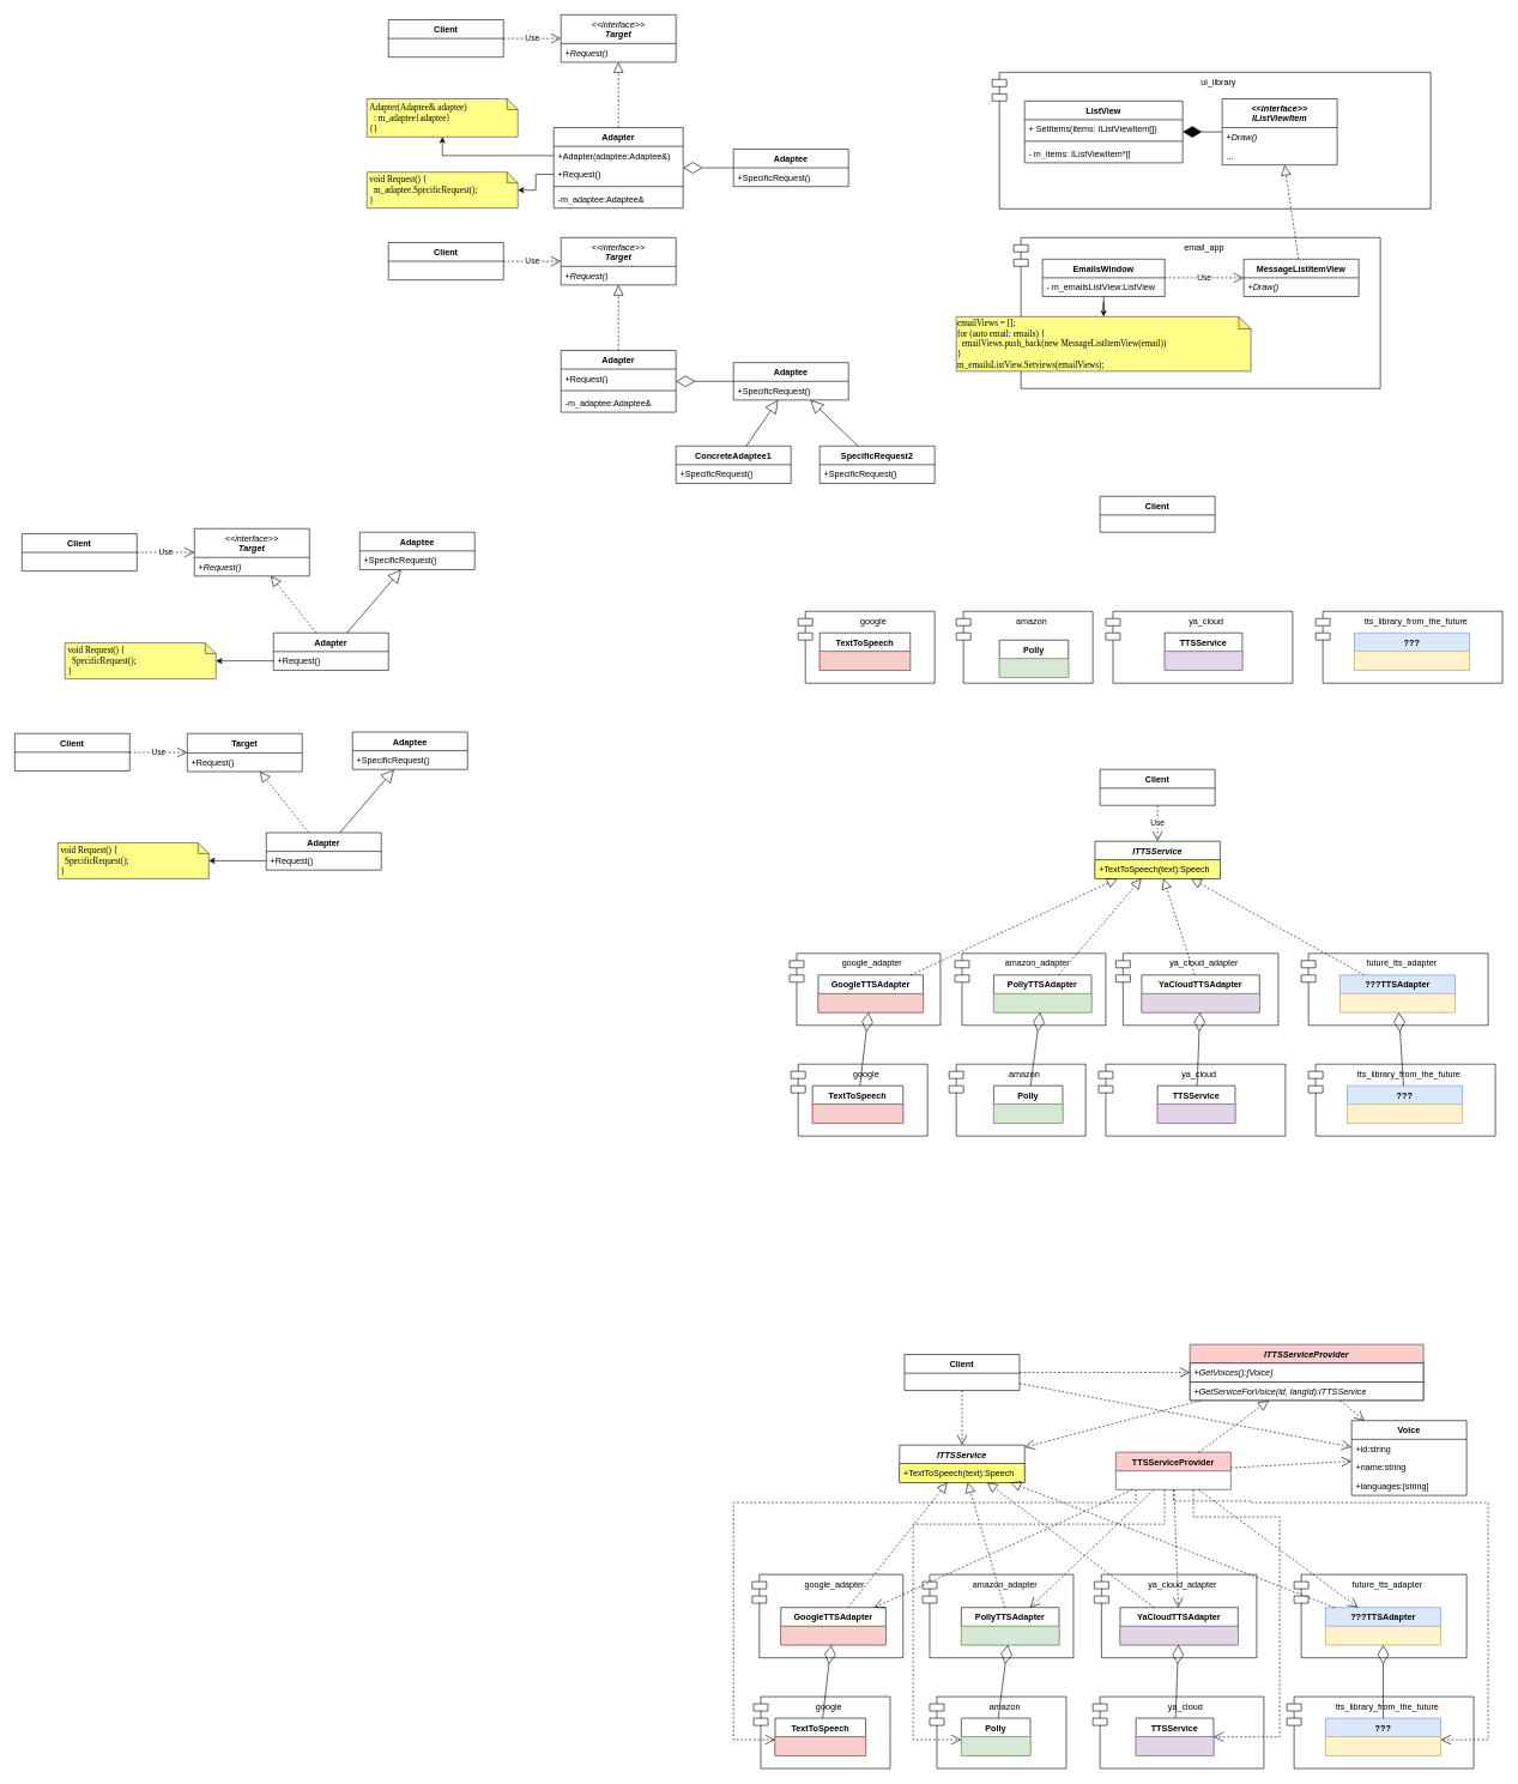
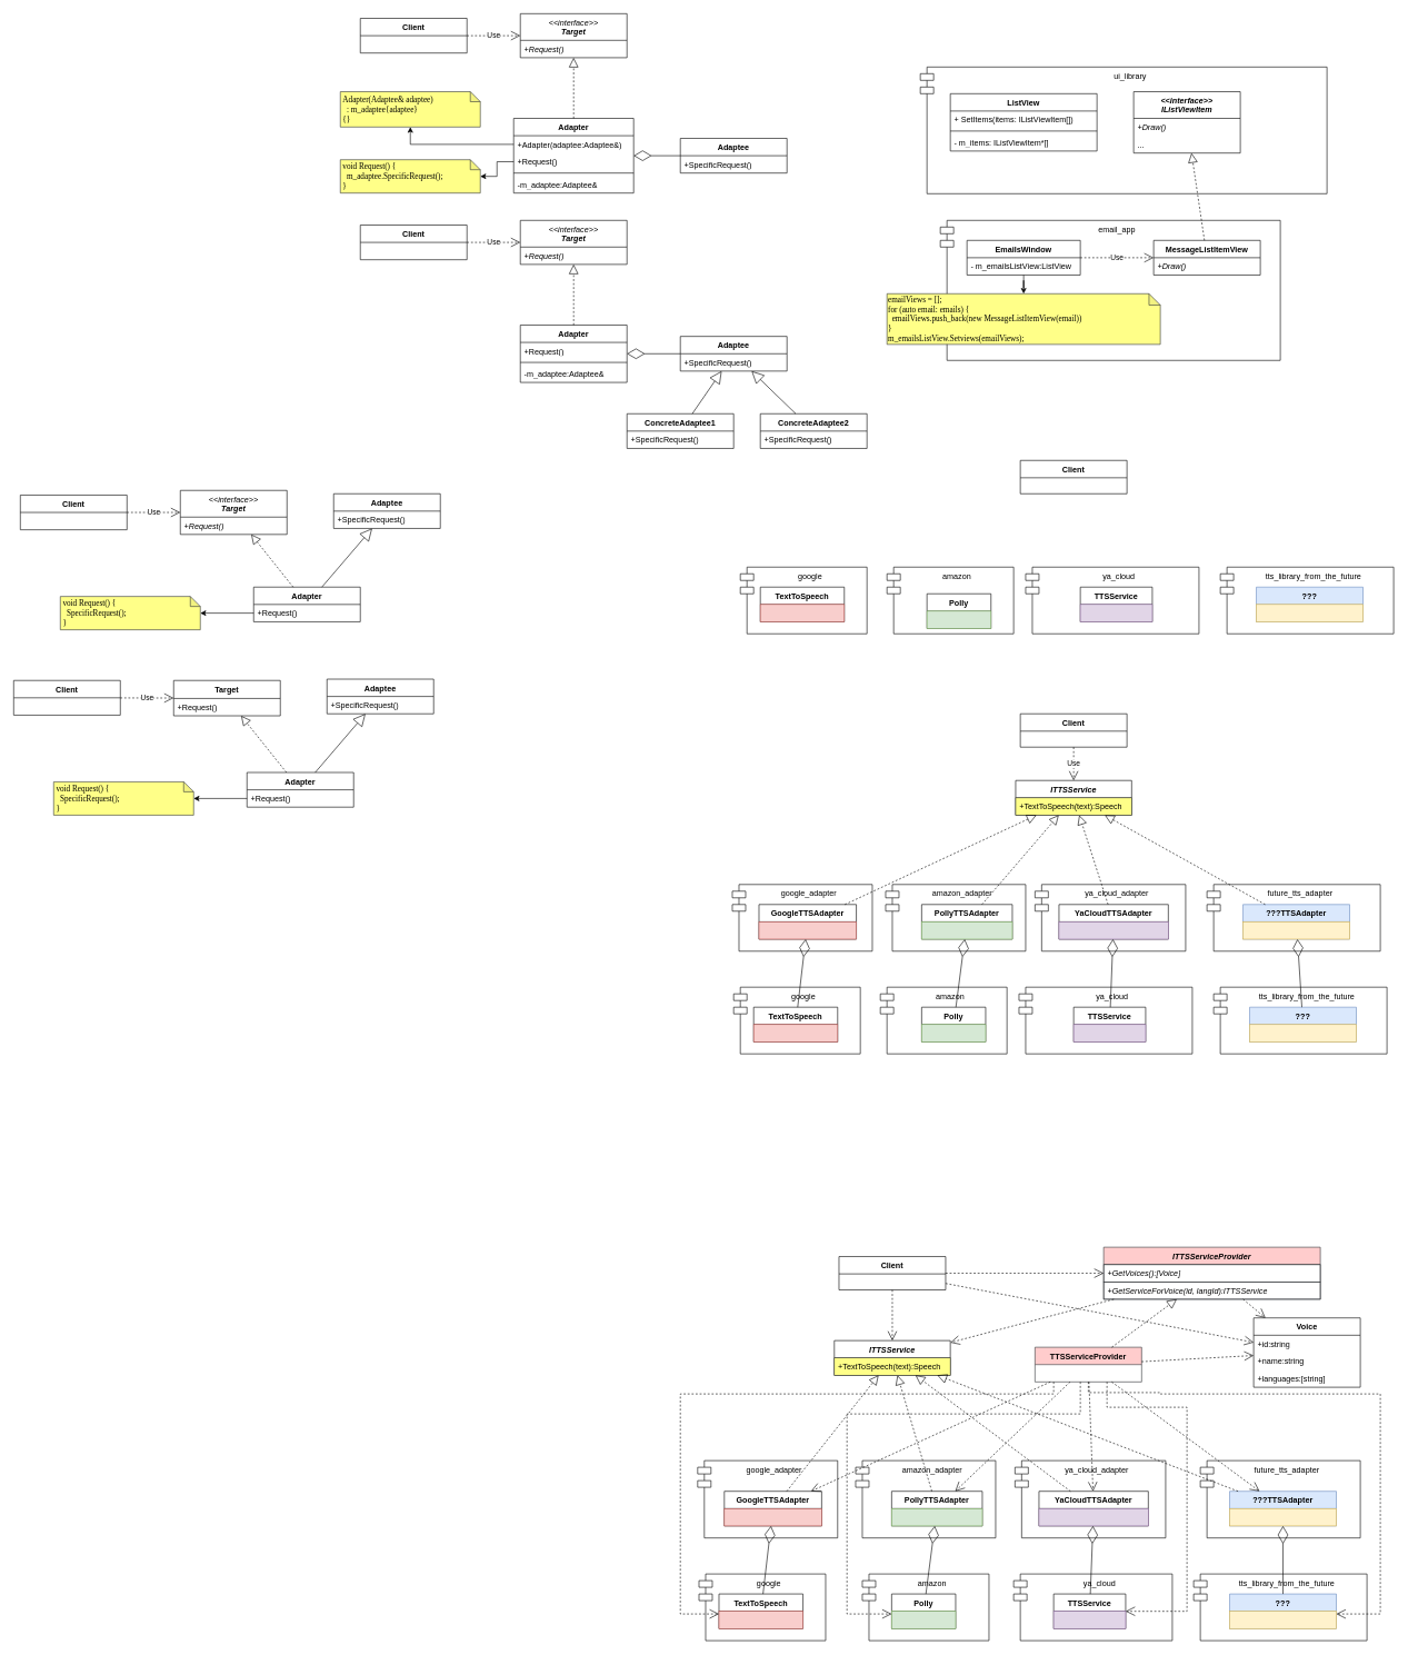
- <mxCell id="11" value="" style="endArrow=diamondThin;endFill=1;endSize=24;html=1;rounded=0;" parent="1" source="8" target="4" edge="1"><mxGeometry width="160" relative="1" as="geometry"><mxPoint x="1720" y="330" as="sourcePoint" /><mxPoint x="1880" y="330" as="targetPoint" /></mxGeometry></mxCell>
- <mxCell id="156" value="SpecificRequest2" style="swimlane;fontStyle=1;align=center;verticalAlign=top;childLayout=stackLayout;horizontal=1;startSize=26;horizontalStack=0;resizeParent=1;resizeParentMax=0;resizeLast=0;collapsible=1;marginBottom=0;whiteSpace=wrap;html=1;" parent="1" vertex="1"><mxGeometry x="1140" y="620" width="160" height="52" as="geometry" /></mxCell>
+ <mxCell id="156" value="ConcreteAdaptee2" style="swimlane;fontStyle=1;align=center;verticalAlign=top;childLayout=stackLayout;horizontal=1;startSize=26;horizontalStack=0;resizeParent=1;resizeParentMax=0;resizeLast=0;collapsible=1;marginBottom=0;whiteSpace=wrap;html=1;" parent="1" vertex="1"><mxGeometry x="1140" y="620" width="160" height="52" as="geometry" /></mxCell>
